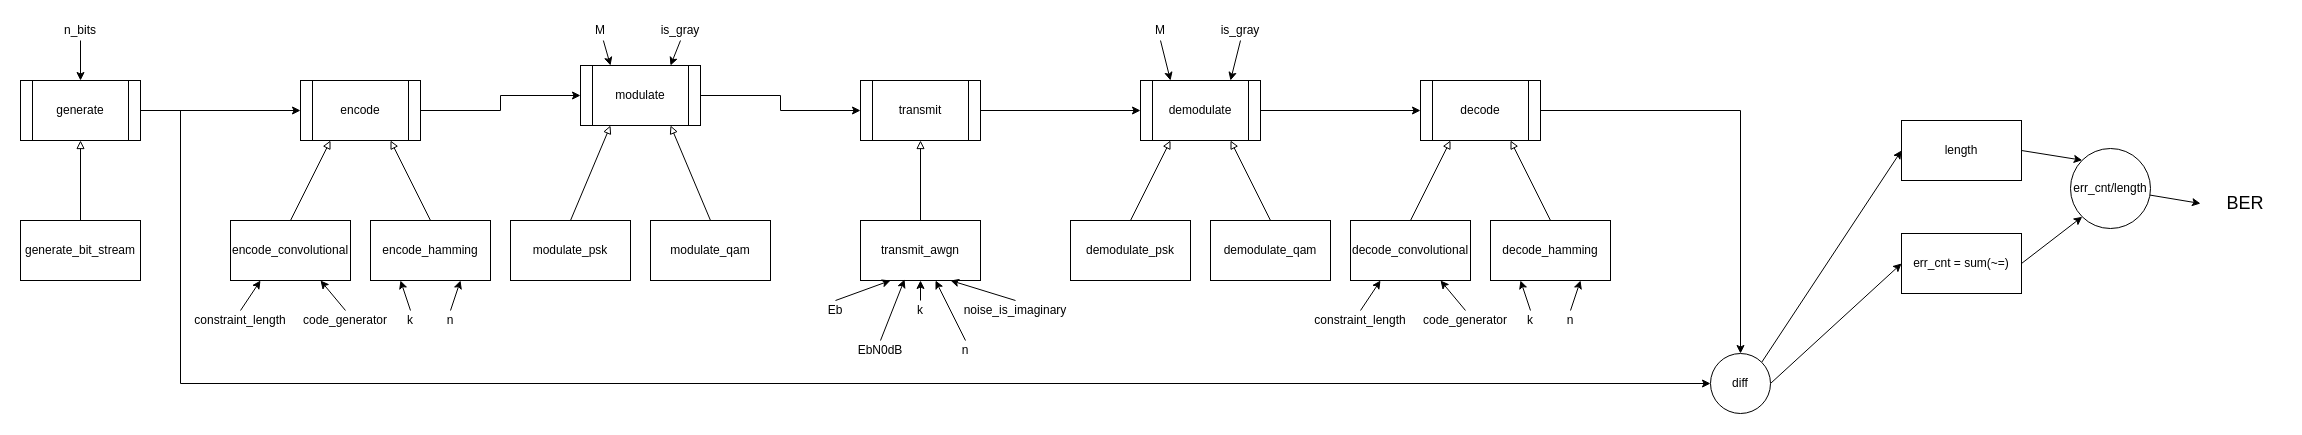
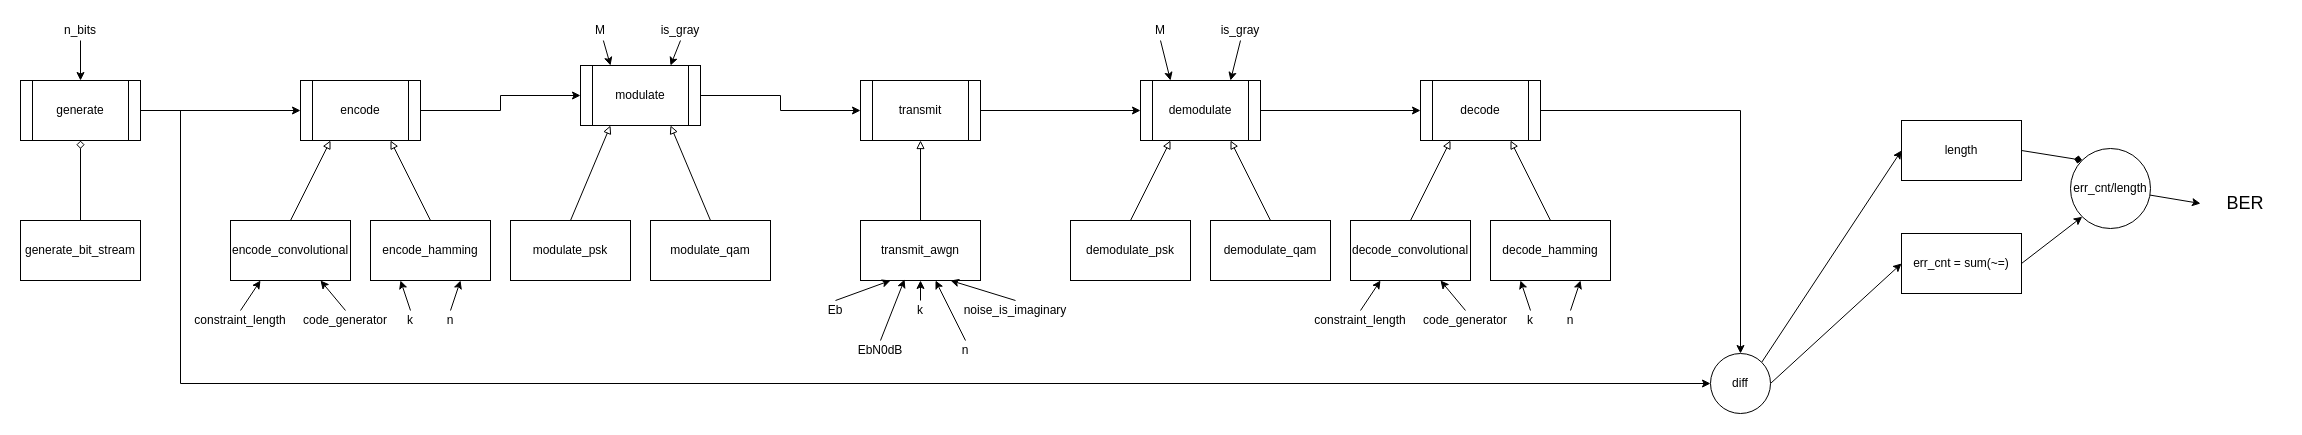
- <mxCell id="2" style="edgeStyle=none;rounded=0;orthogonalLoop=1;jettySize=auto;html=1;endArrow=block;endFill=0;" edge="1" parent="1" source="3" target="6"><mxGeometry relative="1" as="geometry" /></mxCell>
+ <mxCell id="2" style="edgeStyle=none;rounded=0;orthogonalLoop=1;jettySize=auto;html=1;endArrow=diamond;endFill=0;" edge="1" parent="1" source="3" target="6"><mxGeometry relative="1" as="geometry" /></mxCell>
- <mxCell id="72" style="edgeStyle=none;rounded=0;orthogonalLoop=1;jettySize=auto;html=1;exitX=1;exitY=0.5;exitDx=0;exitDy=0;entryX=0;entryY=0;entryDx=0;entryDy=0;endArrow=classic;endFill=1;" edge="1" parent="1" source="73" target="75"><mxGeometry relative="1" as="geometry" /></mxCell>
+ <mxCell id="72" style="edgeStyle=none;rounded=0;orthogonalLoop=1;jettySize=auto;html=1;exitX=1;exitY=0.5;exitDx=0;exitDy=0;entryX=0;entryY=0;entryDx=0;entryDy=0;endArrow=diamond;endFill=1;" edge="1" parent="1" source="73" target="75"><mxGeometry relative="1" as="geometry" /></mxCell>
